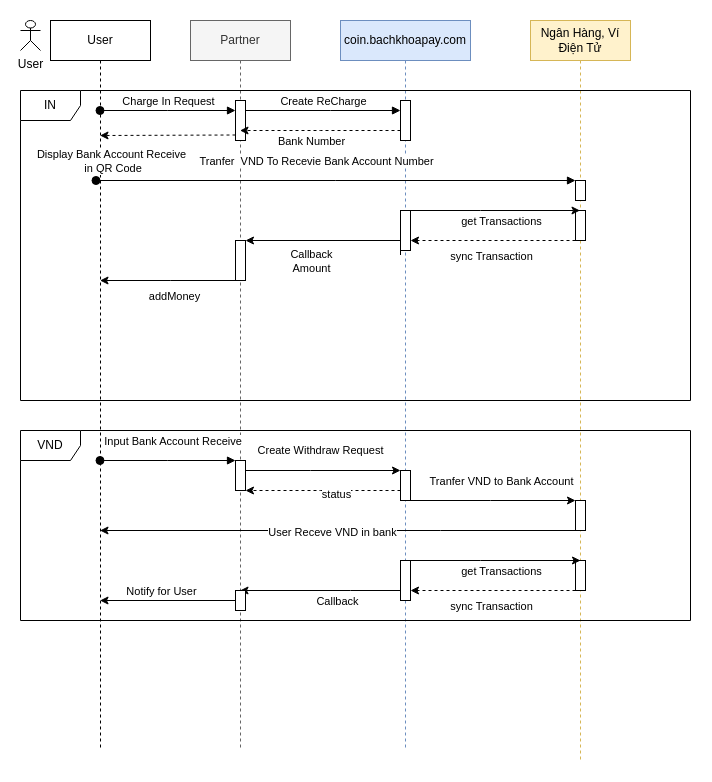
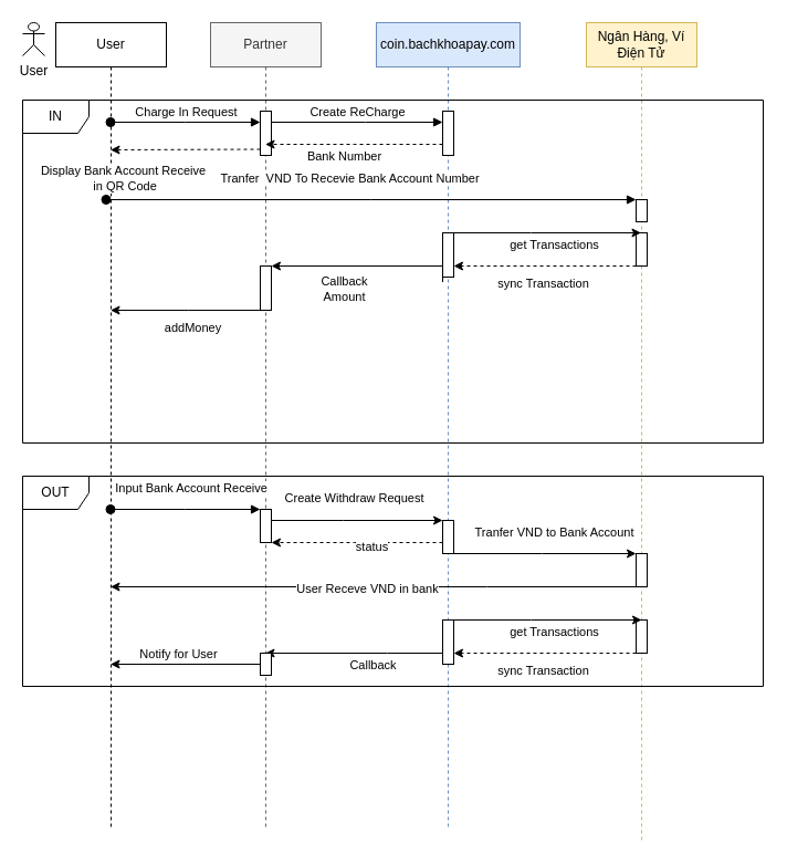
- <mxCell id="33" value="VND" style="shape=umlFrame;whiteSpace=wrap;html=1;pointerEvents=0;" parent="1" vertex="1"><mxGeometry x="20" y="430" width="670" height="190" as="geometry" /></mxCell>
+ <mxCell id="33" value="OUT" style="shape=umlFrame;whiteSpace=wrap;html=1;pointerEvents=0;" parent="1" vertex="1"><mxGeometry x="20" y="430" width="670" height="190" as="geometry" /></mxCell>
